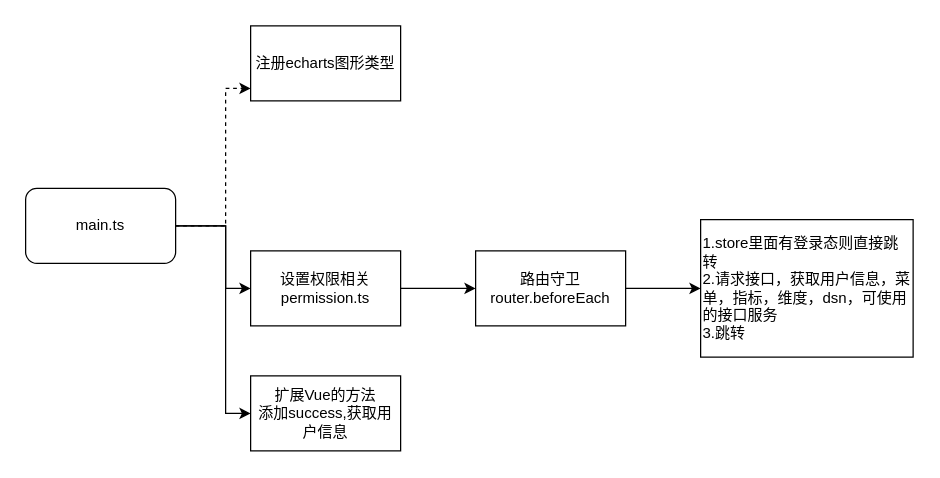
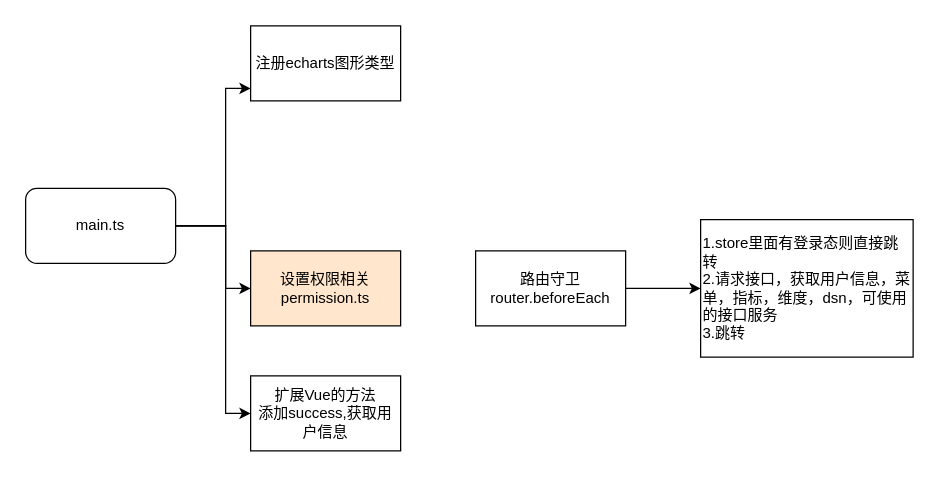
- <mxCell id="2" style="edgeStyle=orthogonalEdgeStyle;rounded=0;orthogonalLoop=1;jettySize=auto;html=1;exitX=1;exitY=0.5;exitDx=0;exitDy=0;dashed=1;" edge="1" parent="1" source="5" target="6"><mxGeometry relative="1" as="geometry"><mxPoint x="190" y="150" as="targetPoint" /><Array as="points"><mxPoint x="180" y="180" /><mxPoint x="180" y="70" /></Array></mxGeometry></mxCell>
+ <mxCell id="2" style="edgeStyle=orthogonalEdgeStyle;rounded=0;orthogonalLoop=1;jettySize=auto;html=1;exitX=1;exitY=0.5;exitDx=0;exitDy=0;" edge="1" parent="1" source="5" target="6"><mxGeometry relative="1" as="geometry"><mxPoint x="190" y="150" as="targetPoint" /><Array as="points"><mxPoint x="180" y="180" /><mxPoint x="180" y="70" /></Array></mxGeometry></mxCell>
- <mxCell id="9" value="设置权限相关&lt;br&gt;permission.ts" style="rounded=0;whiteSpace=wrap;html=1;" vertex="1" parent="1"><mxGeometry x="200" y="200" width="120" height="60" as="geometry" /></mxCell>
+ <mxCell id="9" value="设置权限相关&lt;br&gt;permission.ts" style="rounded=0;whiteSpace=wrap;html=1;fillColor=#ffe6cc;" vertex="1" parent="1"><mxGeometry x="200" y="200" width="120" height="60" as="geometry" /></mxCell>
- <mxCell id="8" style="edgeStyle=orthogonalEdgeStyle;rounded=0;orthogonalLoop=1;jettySize=auto;html=1;exitX=1;exitY=0.5;exitDx=0;exitDy=0;entryX=0;entryY=0.5;entryDx=0;entryDy=0;" edge="1" parent="1" source="9" target="11"><mxGeometry relative="1" as="geometry"><mxPoint x="370" y="230.333" as="targetPoint" /></mxGeometry></mxCell>
